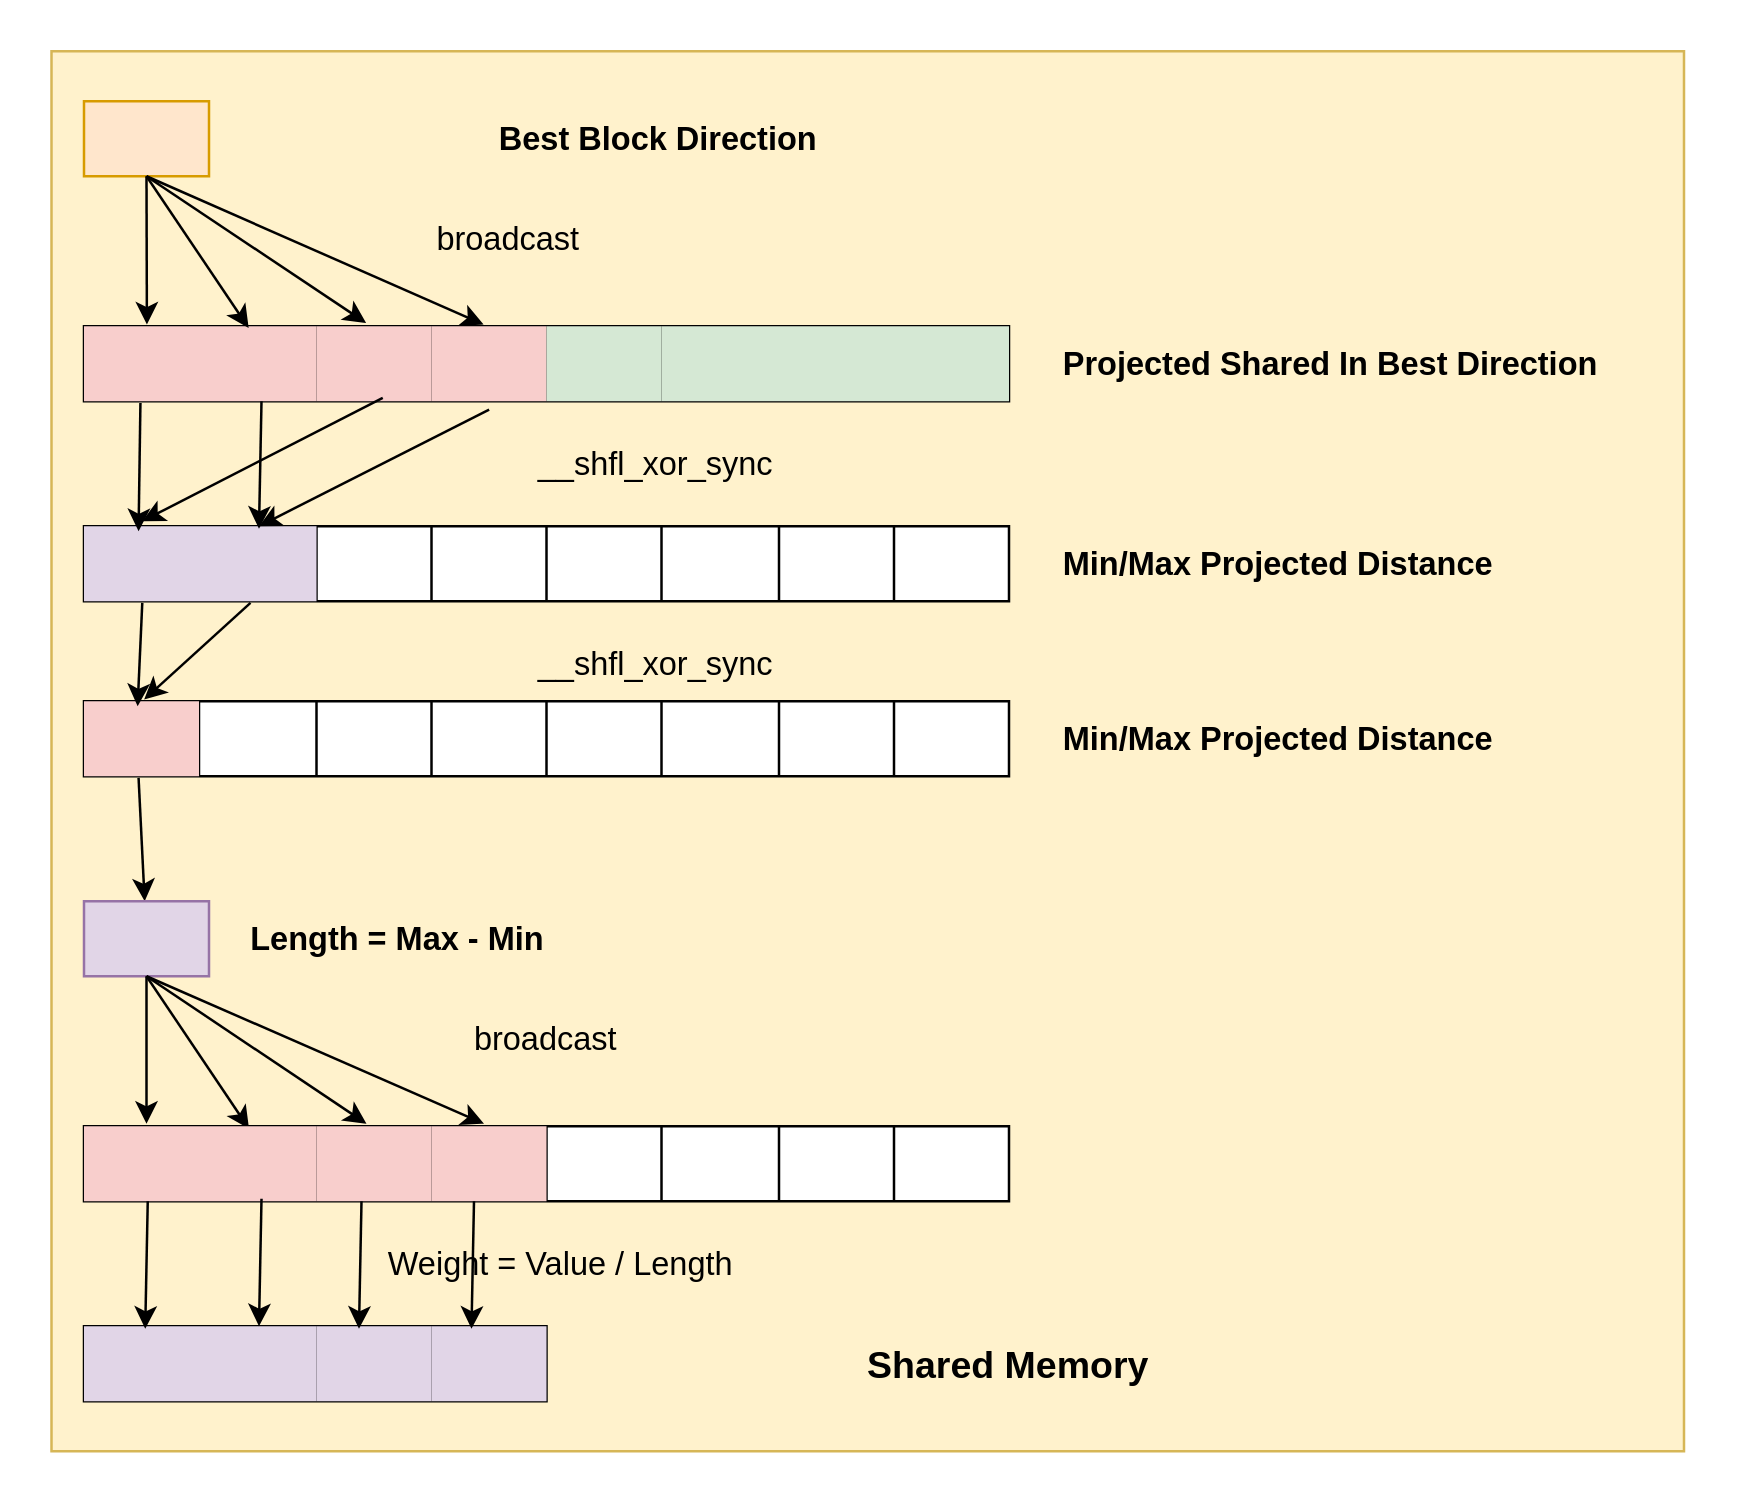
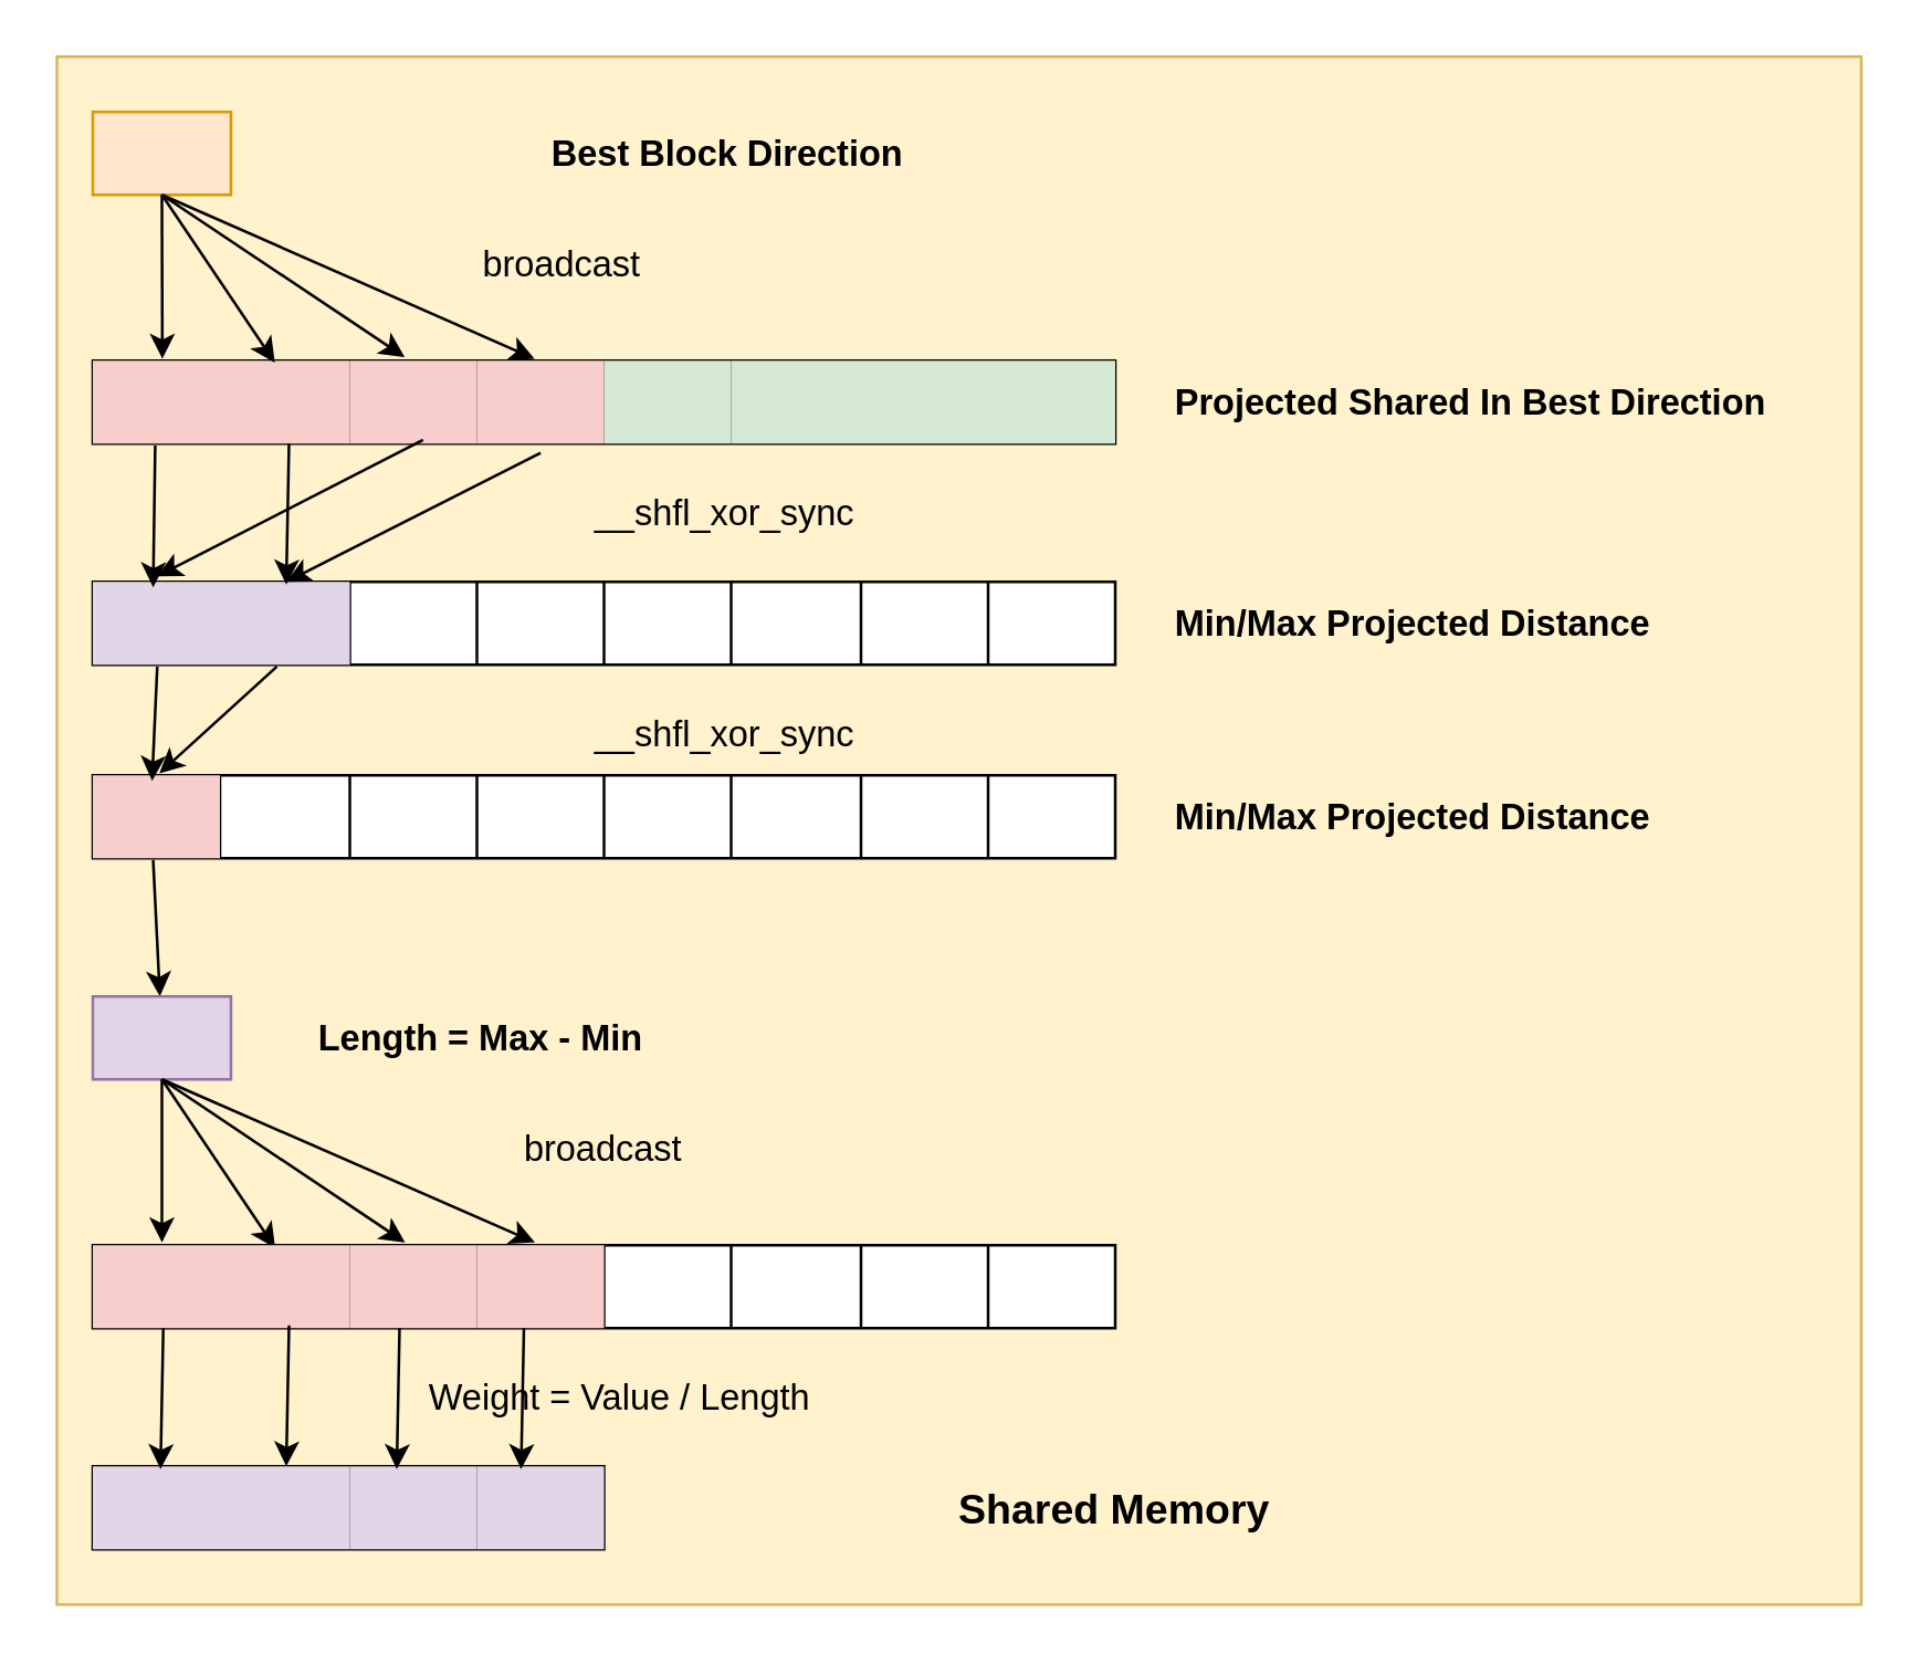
- <mxCell id="52" value="Length = Max - Min" style="text;html=1;align=left;verticalAlign=middle;whiteSpace=wrap;rounded=0;fontStyle=1;fontSize=13;" vertex="1" parent="1"><mxGeometry x="98" y="360" width="260" height="30" as="geometry" /></mxCell>
+ <mxCell id="52" value="Length = Max - Min" style="text;html=1;align=left;verticalAlign=middle;whiteSpace=wrap;rounded=0;fontStyle=1;fontSize=13;" vertex="1" parent="1"><mxGeometry x="113" y="360" width="260" height="30" as="geometry" /></mxCell>
